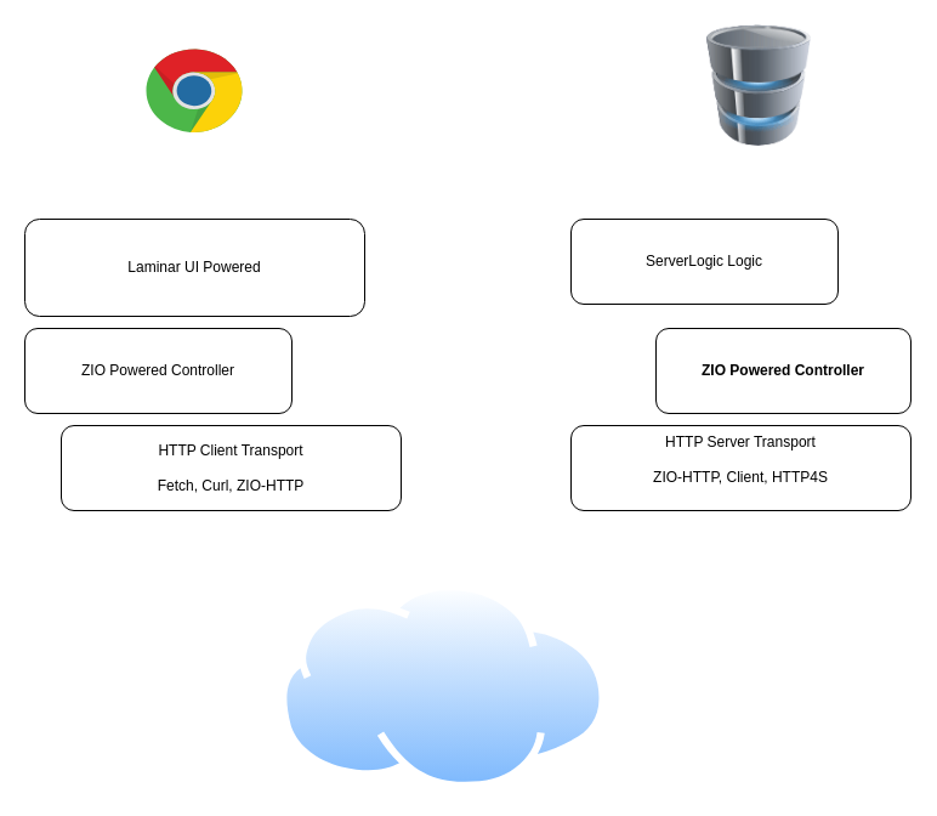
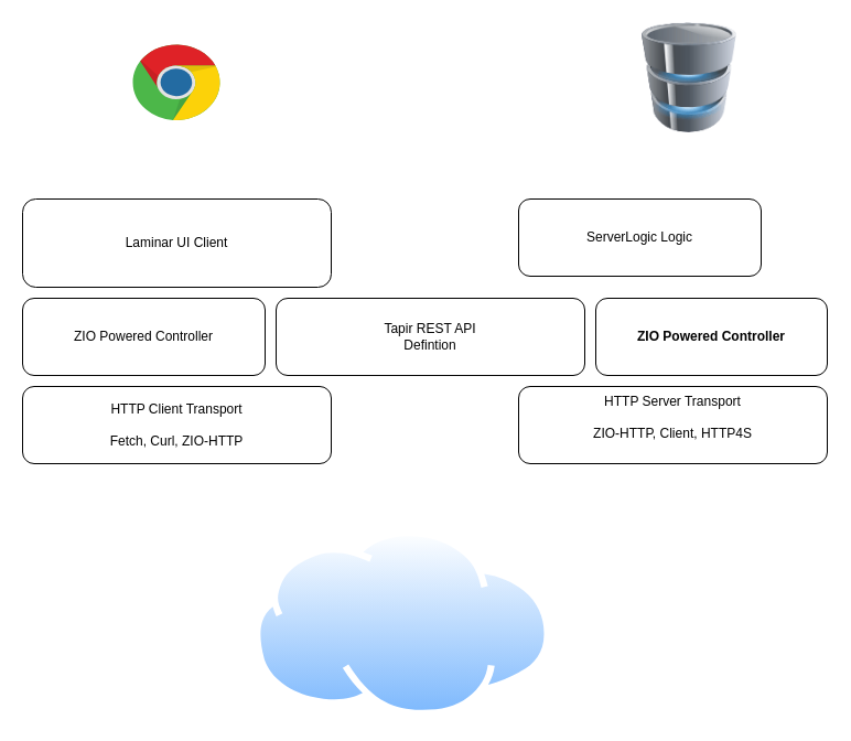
- <mxCell id="11" value="Laminar UI Powered" style="rounded=1;whiteSpace=wrap;html=1;" vertex="1" parent="1"><mxGeometry x="20" y="180" width="280" height="80" as="geometry" /></mxCell>
+ <mxCell id="11" value="Laminar UI Client" style="rounded=1;whiteSpace=wrap;html=1;" vertex="1" parent="1"><mxGeometry x="20" y="180" width="280" height="80" as="geometry" /></mxCell>
+ <mxCell id="8" value="Tapir REST API&lt;div&gt;Defintion&lt;/div&gt;" style="rounded=1;whiteSpace=wrap;html=1;" vertex="1" parent="1"><mxGeometry x="250" y="270" width="280" height="70" as="geometry" /></mxCell>
- <mxCell id="5" value="HTTP Client Transport&lt;br&gt;&lt;br&gt;Fetch, Curl, ZIO-HTTP" style="rounded=1;whiteSpace=wrap;html=1;" vertex="1" parent="1"><mxGeometry x="50" y="350" width="280" height="70" as="geometry" /></mxCell>
+ <mxCell id="5" value="HTTP Client Transport&lt;br&gt;&lt;br&gt;Fetch, Curl, ZIO-HTTP" style="rounded=1;whiteSpace=wrap;html=1;" vertex="1" parent="1"><mxGeometry x="20" y="350" width="280" height="70" as="geometry" /></mxCell>
